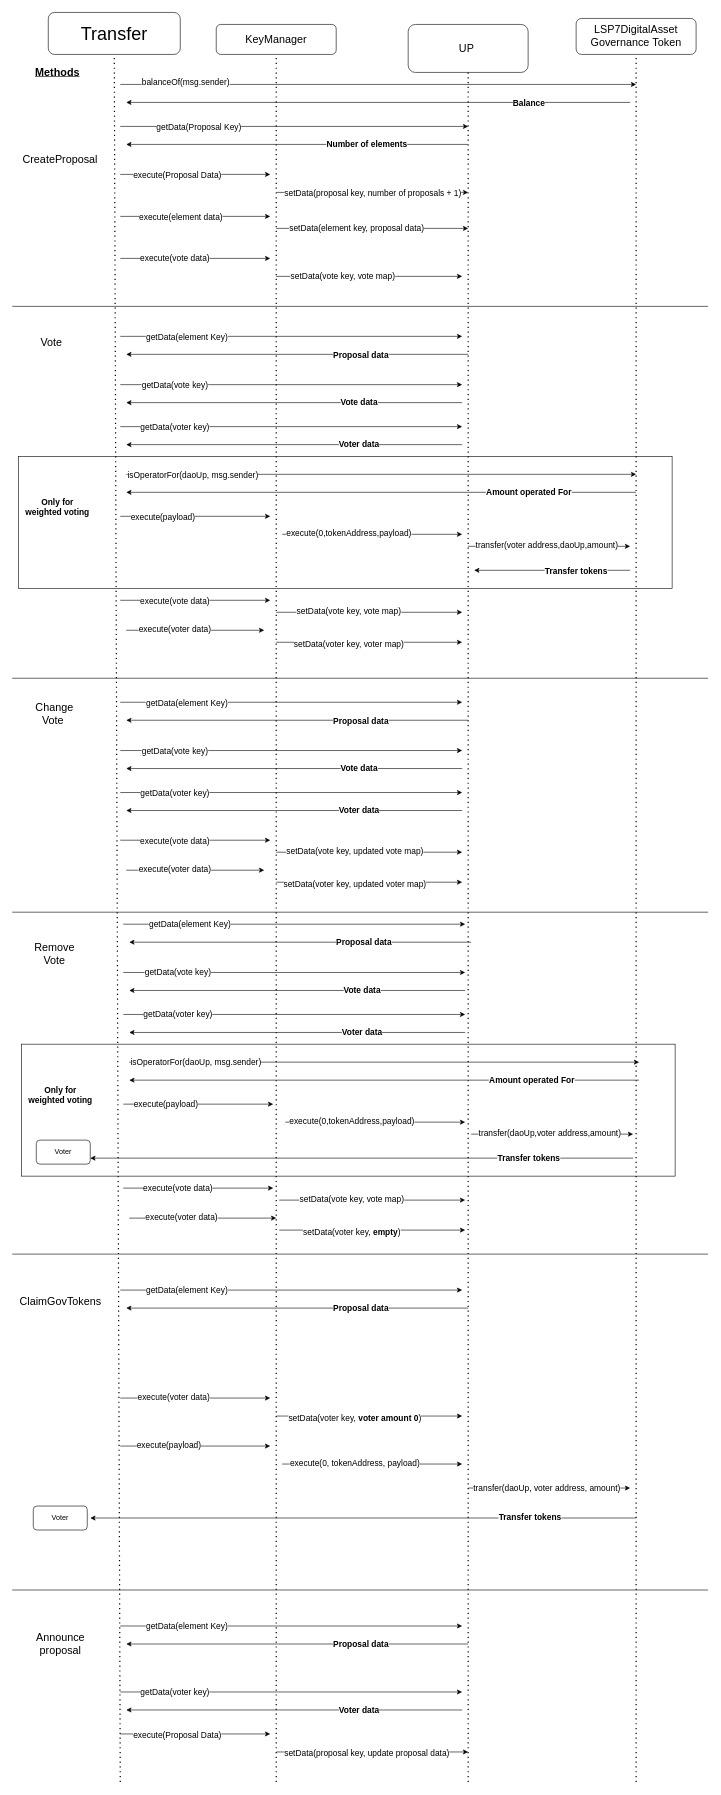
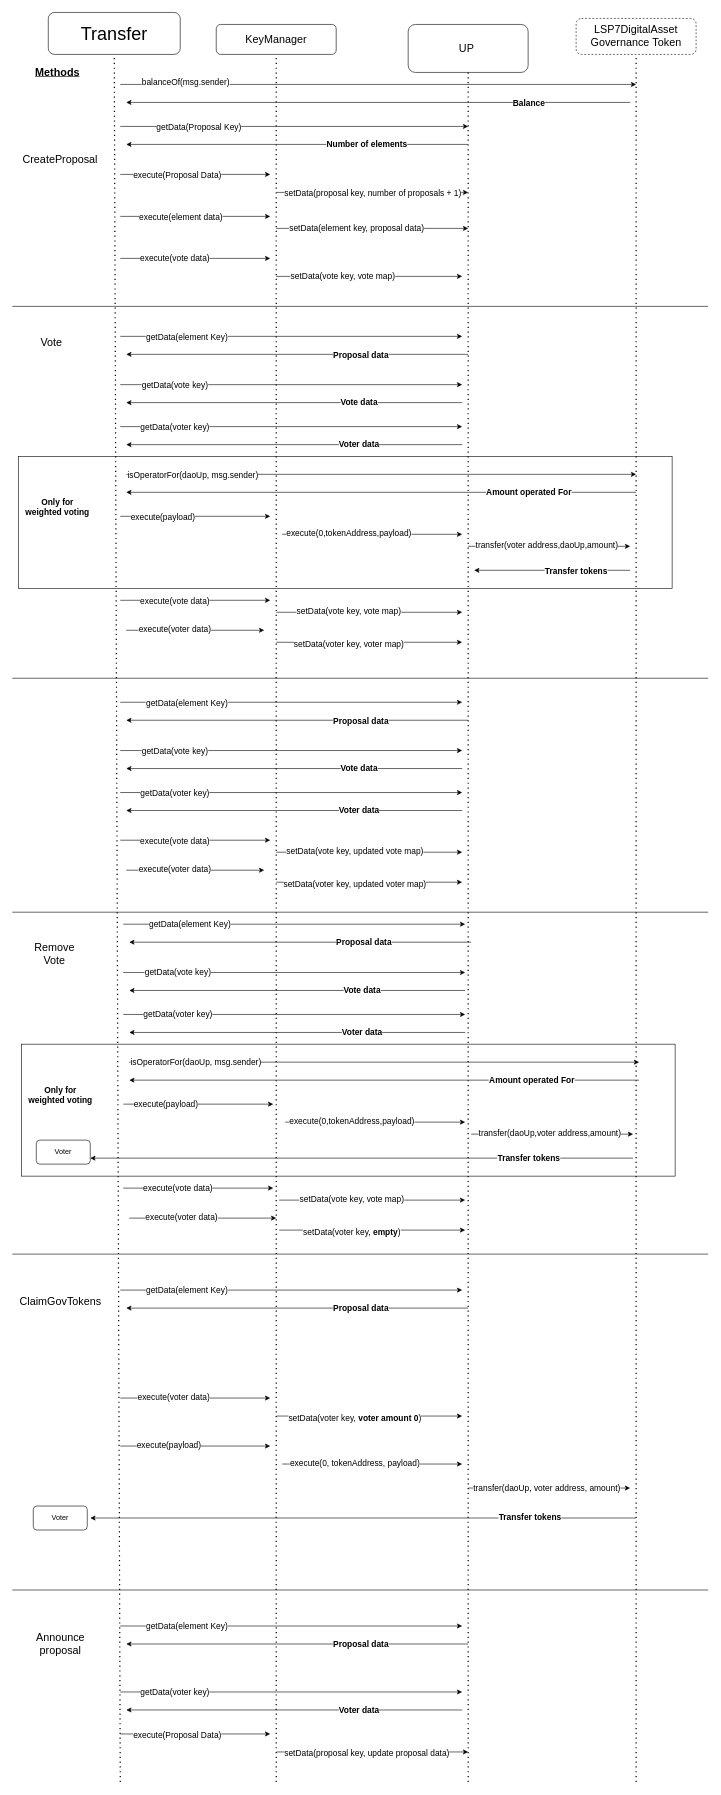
- <mxCell id="48" value="&lt;span style=&quot;font-size: 18px&quot;&gt;LSP7DigitalAsset&lt;/span&gt;&lt;br&gt;&lt;span style=&quot;font-size: 18px&quot;&gt;Governance&amp;nbsp;Token&lt;/span&gt;" style="rounded=1;whiteSpace=wrap;html=1;" parent="1" vertex="1"><mxGeometry x="960" y="30" width="200" height="60" as="geometry" /></mxCell>
+ <mxCell id="48" value="&lt;span style=&quot;font-size: 18px&quot;&gt;LSP7DigitalAsset&lt;/span&gt;&lt;br&gt;&lt;span style=&quot;font-size: 18px&quot;&gt;Governance&amp;nbsp;Token&lt;/span&gt;" style="rounded=1;whiteSpace=wrap;html=1;dashed=1;" parent="1" vertex="1"><mxGeometry x="960" y="30" width="200" height="60" as="geometry" /></mxCell>
- <mxCell id="68" value="&lt;font style=&quot;font-size: 18px&quot;&gt;Change &lt;br&gt;Vote&amp;nbsp;&lt;/font&gt;" style="text;html=1;align=center;verticalAlign=middle;resizable=0;points=[];autosize=1;" parent="1" vertex="1"><mxGeometry x="50" y="1170" width="80" height="40" as="geometry" /></mxCell>
